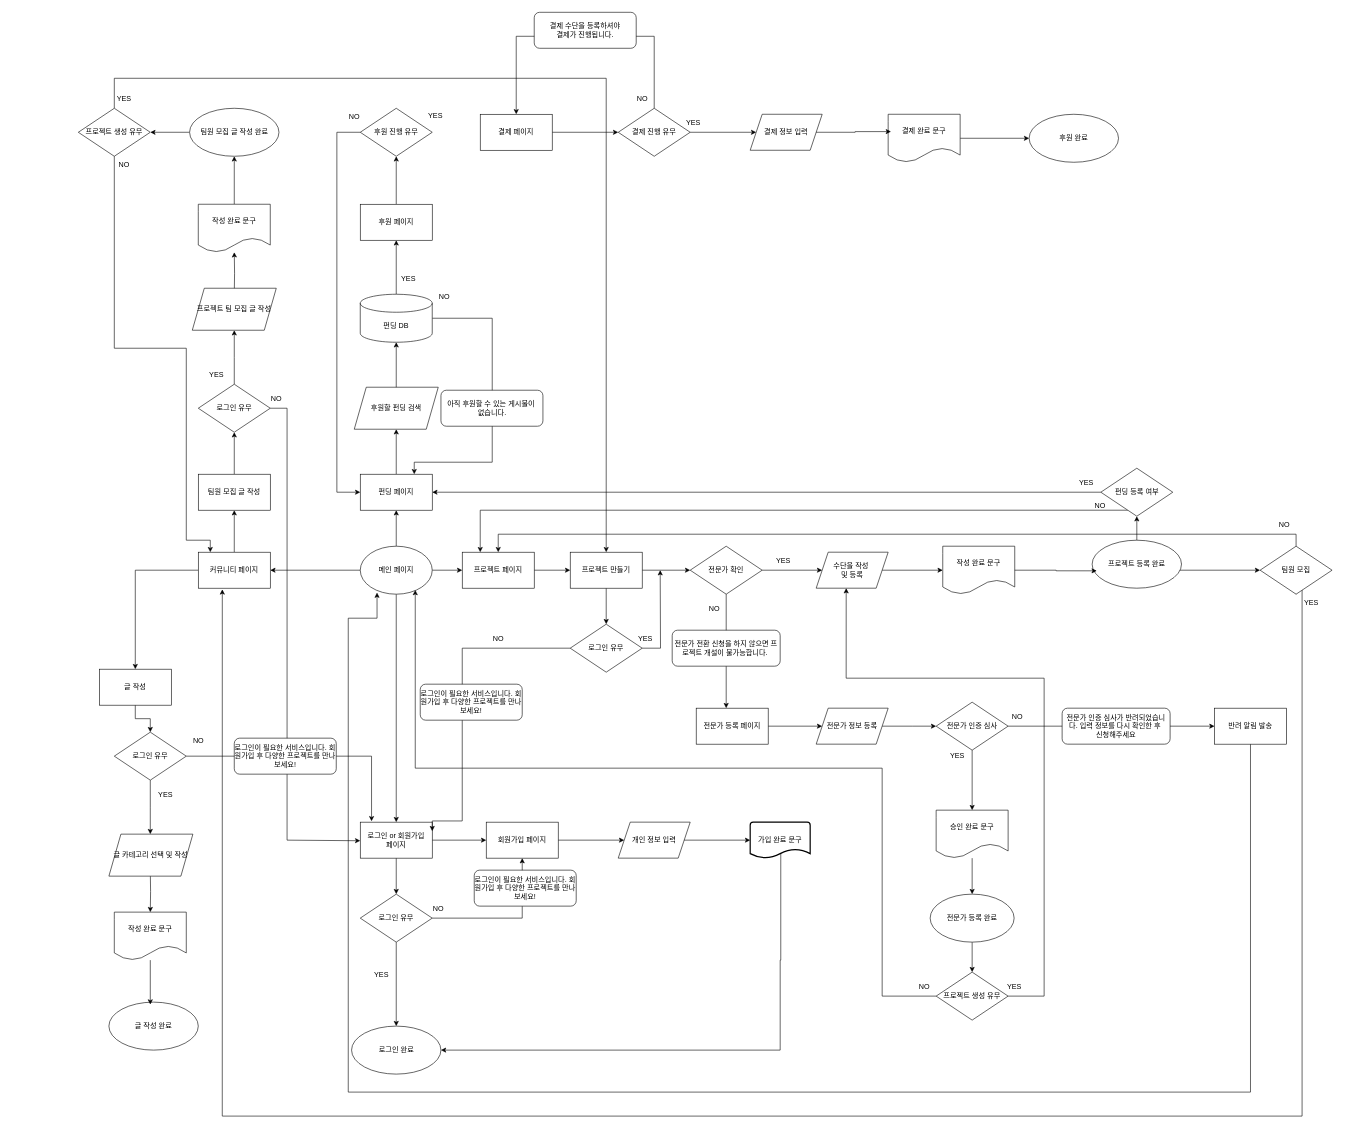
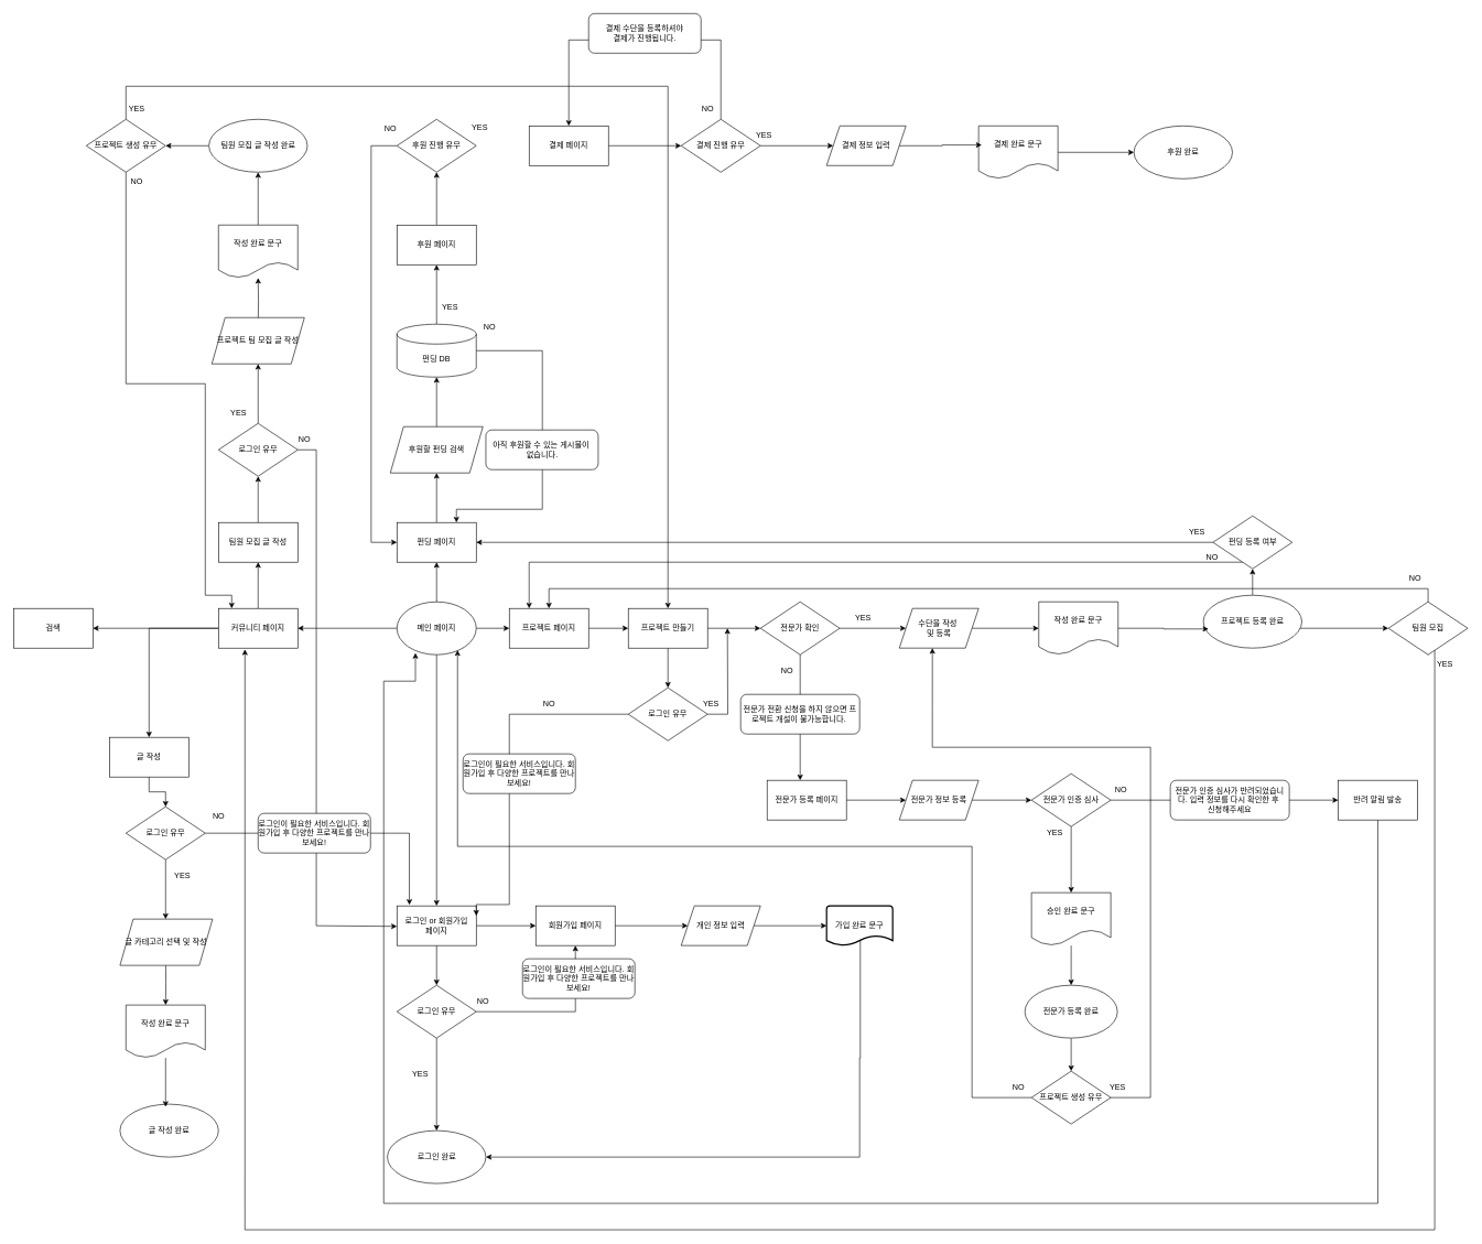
+ <mxCell id="62" value="검색" style="whiteSpace=wrap;html=1;" parent="1" vertex="1"><mxGeometry x="20" y="920" width="120" height="60" as="geometry" /></mxCell>
+ <mxCell id="58" value="" style="edgeStyle=orthogonalEdgeStyle;rounded=0;orthogonalLoop=1;jettySize=auto;html=1;" parent="1" source="61" target="62" edge="1"><mxGeometry relative="1" as="geometry" /></mxCell>
